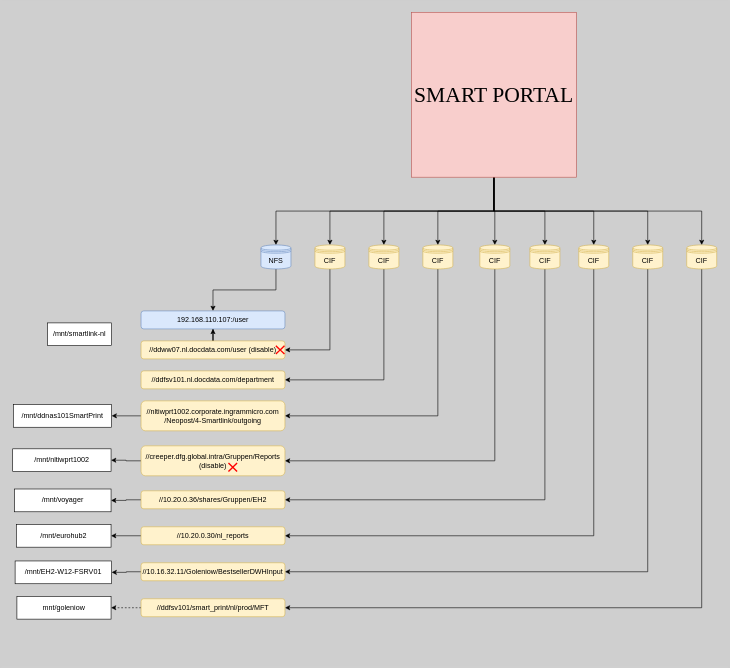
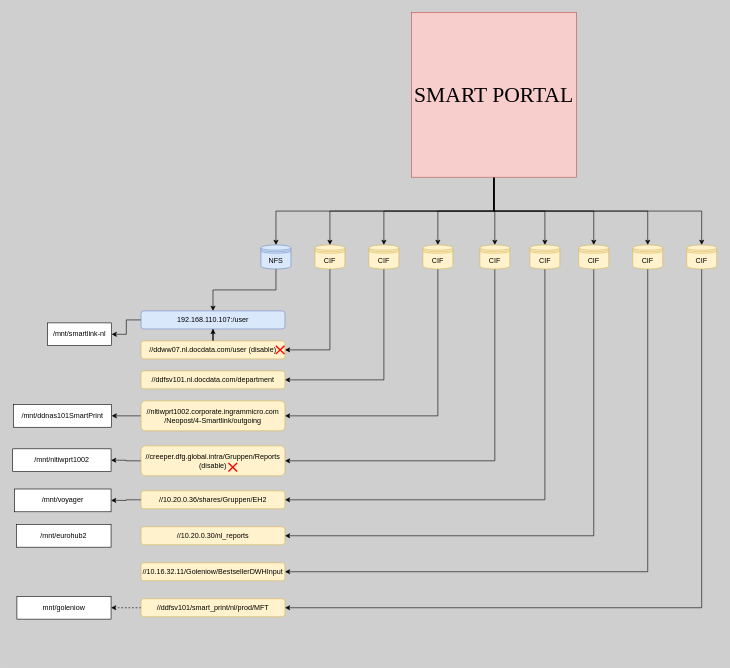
+ <mxCell id="41" style="edgeStyle=orthogonalEdgeStyle;rounded=0;orthogonalLoop=1;jettySize=auto;html=1;entryX=1;entryY=0.5;entryDx=0;entryDy=0;" edge="1" parent="1" source="42" target="50"><mxGeometry relative="1" as="geometry" /></mxCell>
- <mxCell id="43" style="edgeStyle=orthogonalEdgeStyle;rounded=0;orthogonalLoop=1;jettySize=auto;html=1;" edge="1" parent="1" source="44" target="54"><mxGeometry relative="1" as="geometry" /></mxCell>
- <mxCell id="55" value="/mnt/EH2-W12-FSRV01" style="whiteSpace=wrap;html=1;align=center;treeFolding=1;treeMoving=1;newEdgeStyle={&quot;edgeStyle&quot;:&quot;elbowEdgeStyle&quot;,&quot;startArrow&quot;:&quot;none&quot;,&quot;endArrow&quot;:&quot;none&quot;};" vertex="1" parent="1"><mxGeometry x="24" y="935" width="161" height="38" as="geometry" /></mxCell>
- <mxCell id="45" style="edgeStyle=orthogonalEdgeStyle;rounded=0;orthogonalLoop=1;jettySize=auto;html=1;" edge="1" parent="1" source="46" target="55"><mxGeometry relative="1" as="geometry" /></mxCell>
